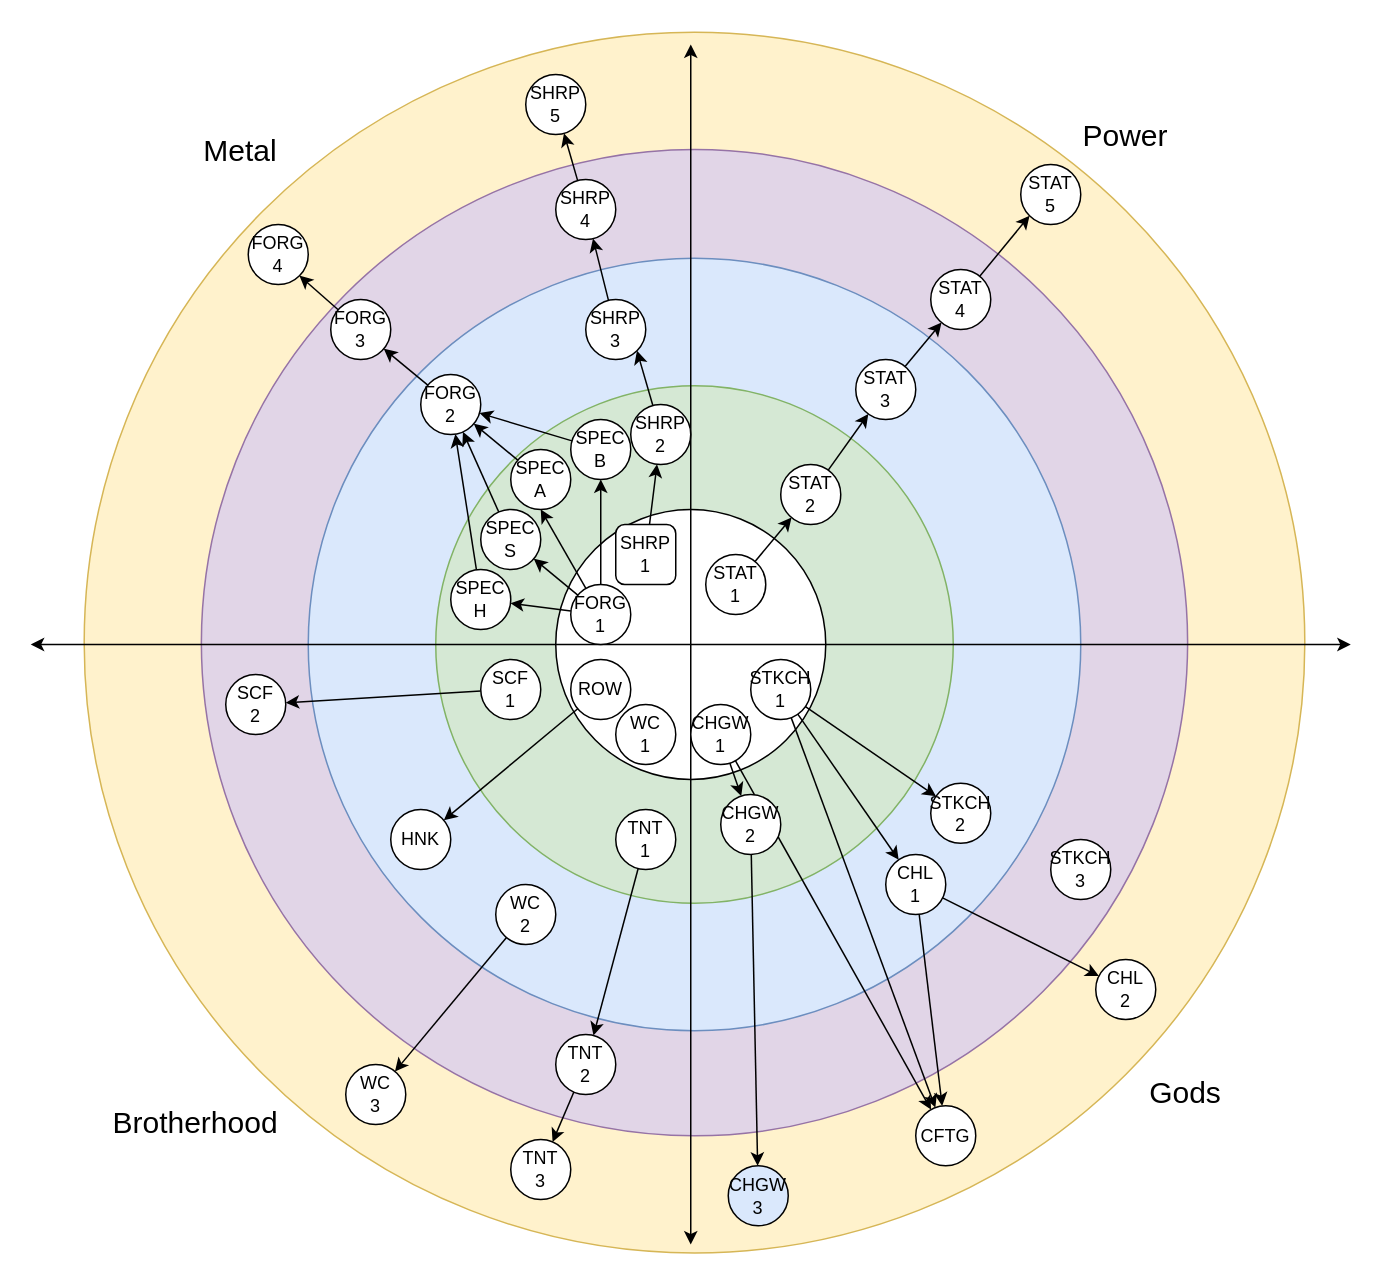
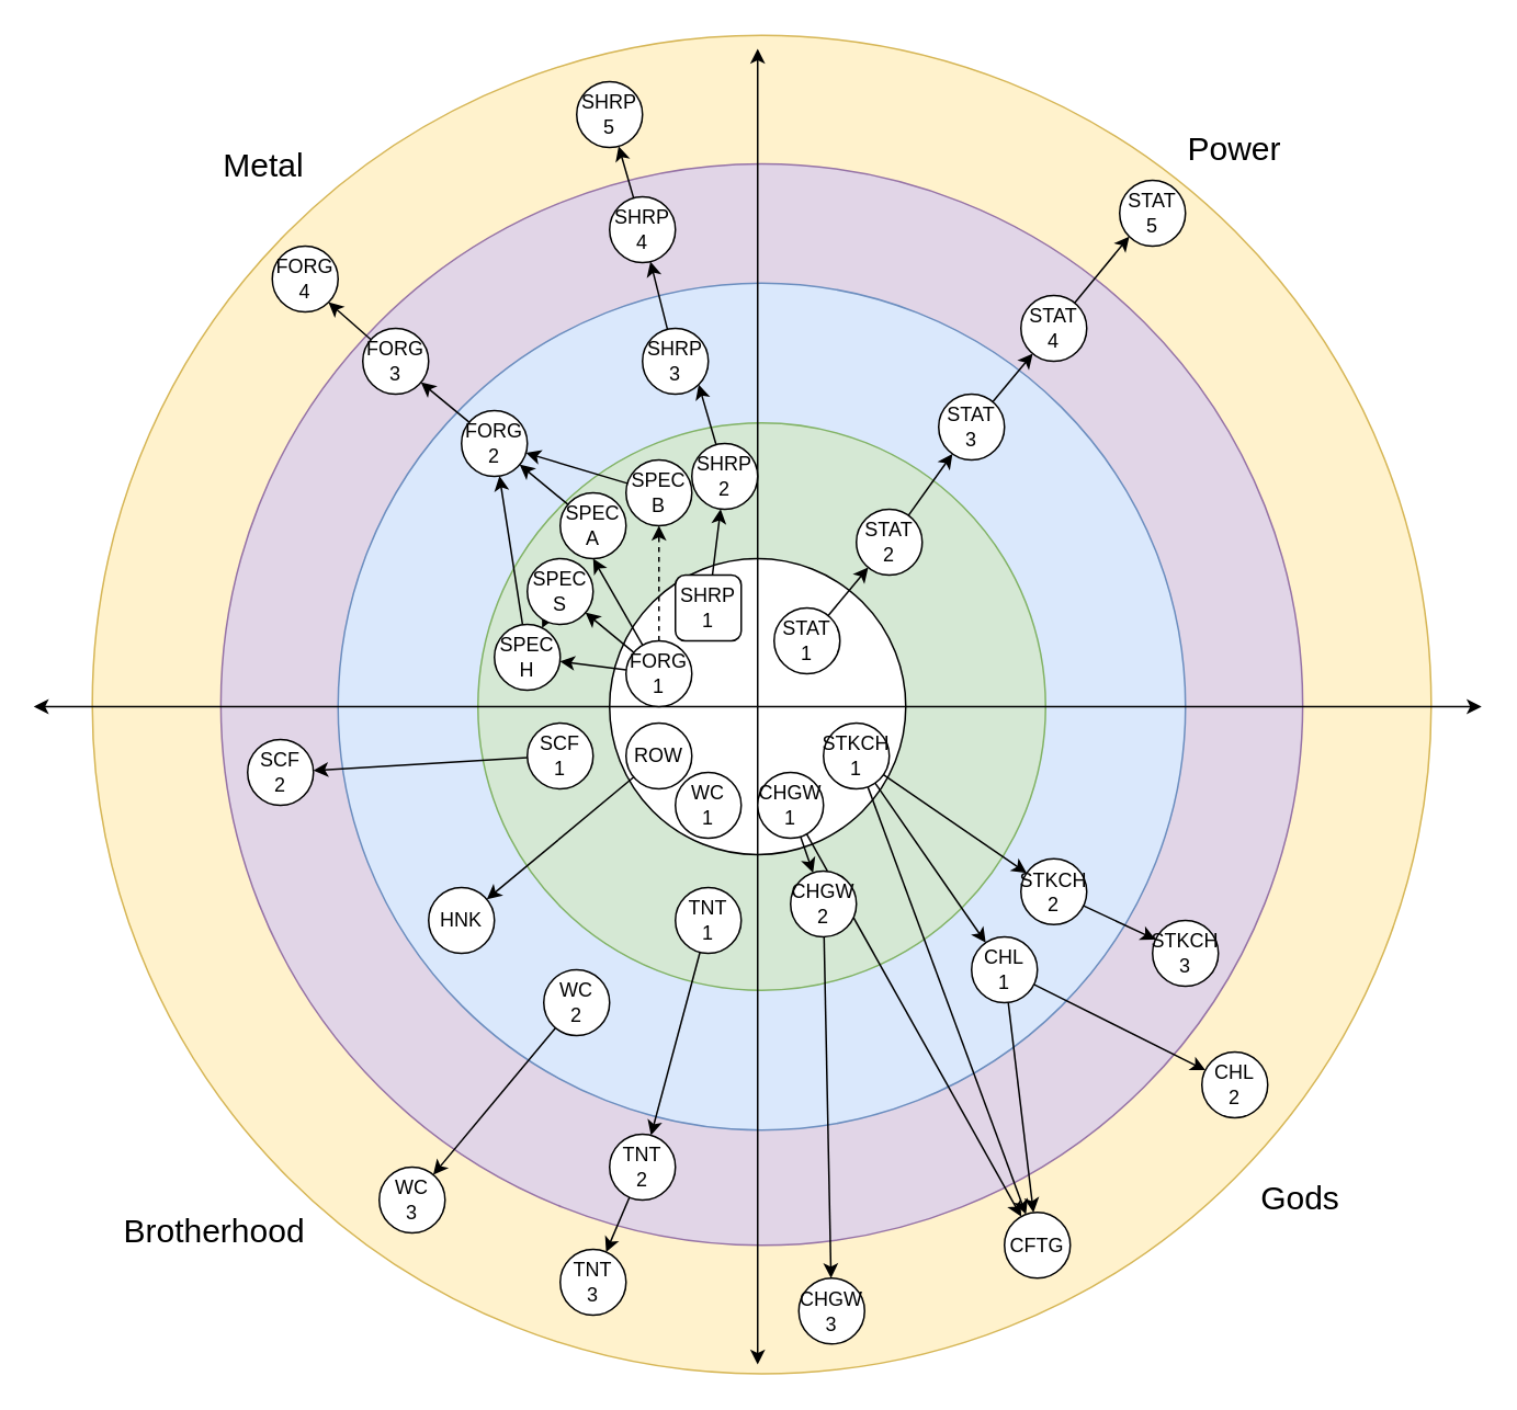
- <mxCell id="30" style="edgeStyle=none;rounded=0;orthogonalLoop=1;jettySize=auto;html=1;" edge="1" parent="1" source="31" target="37"><mxGeometry relative="1" as="geometry" /></mxCell>
+ <mxCell id="30" style="edgeStyle=none;rounded=0;orthogonalLoop=1;jettySize=auto;html=1;" edge="1" parent="1" source="31" target="35"><mxGeometry relative="1" as="geometry" /></mxCell>
- <mxCell id="28" style="edgeStyle=none;rounded=0;orthogonalLoop=1;jettySize=auto;html=1;" edge="1" parent="1" source="29" target="39"><mxGeometry relative="1" as="geometry" /></mxCell>
+ <mxCell id="28" style="edgeStyle=none;rounded=0;orthogonalLoop=1;jettySize=auto;html=1;dashed=1;" edge="1" parent="1" source="29" target="39"><mxGeometry relative="1" as="geometry" /></mxCell>
+ <mxCell id="75" style="edgeStyle=none;rounded=0;orthogonalLoop=1;jettySize=auto;html=1;fontSize=20;" edge="1" parent="1" source="76" target="77"><mxGeometry relative="1" as="geometry" /></mxCell>
- <mxCell id="80" value="CHGW&lt;br&gt;3" style="ellipse;whiteSpace=wrap;html=1;aspect=fixed;direction=south;fillColor=#dae8fc;" vertex="1" parent="1"><mxGeometry x="485" y="776.5" width="40" height="40" as="geometry" /></mxCell>
+ <mxCell id="80" value="CHGW&lt;br&gt;3" style="ellipse;whiteSpace=wrap;html=1;aspect=fixed;direction=south;" vertex="1" parent="1"><mxGeometry x="485" y="776.5" width="40" height="40" as="geometry" /></mxCell>
